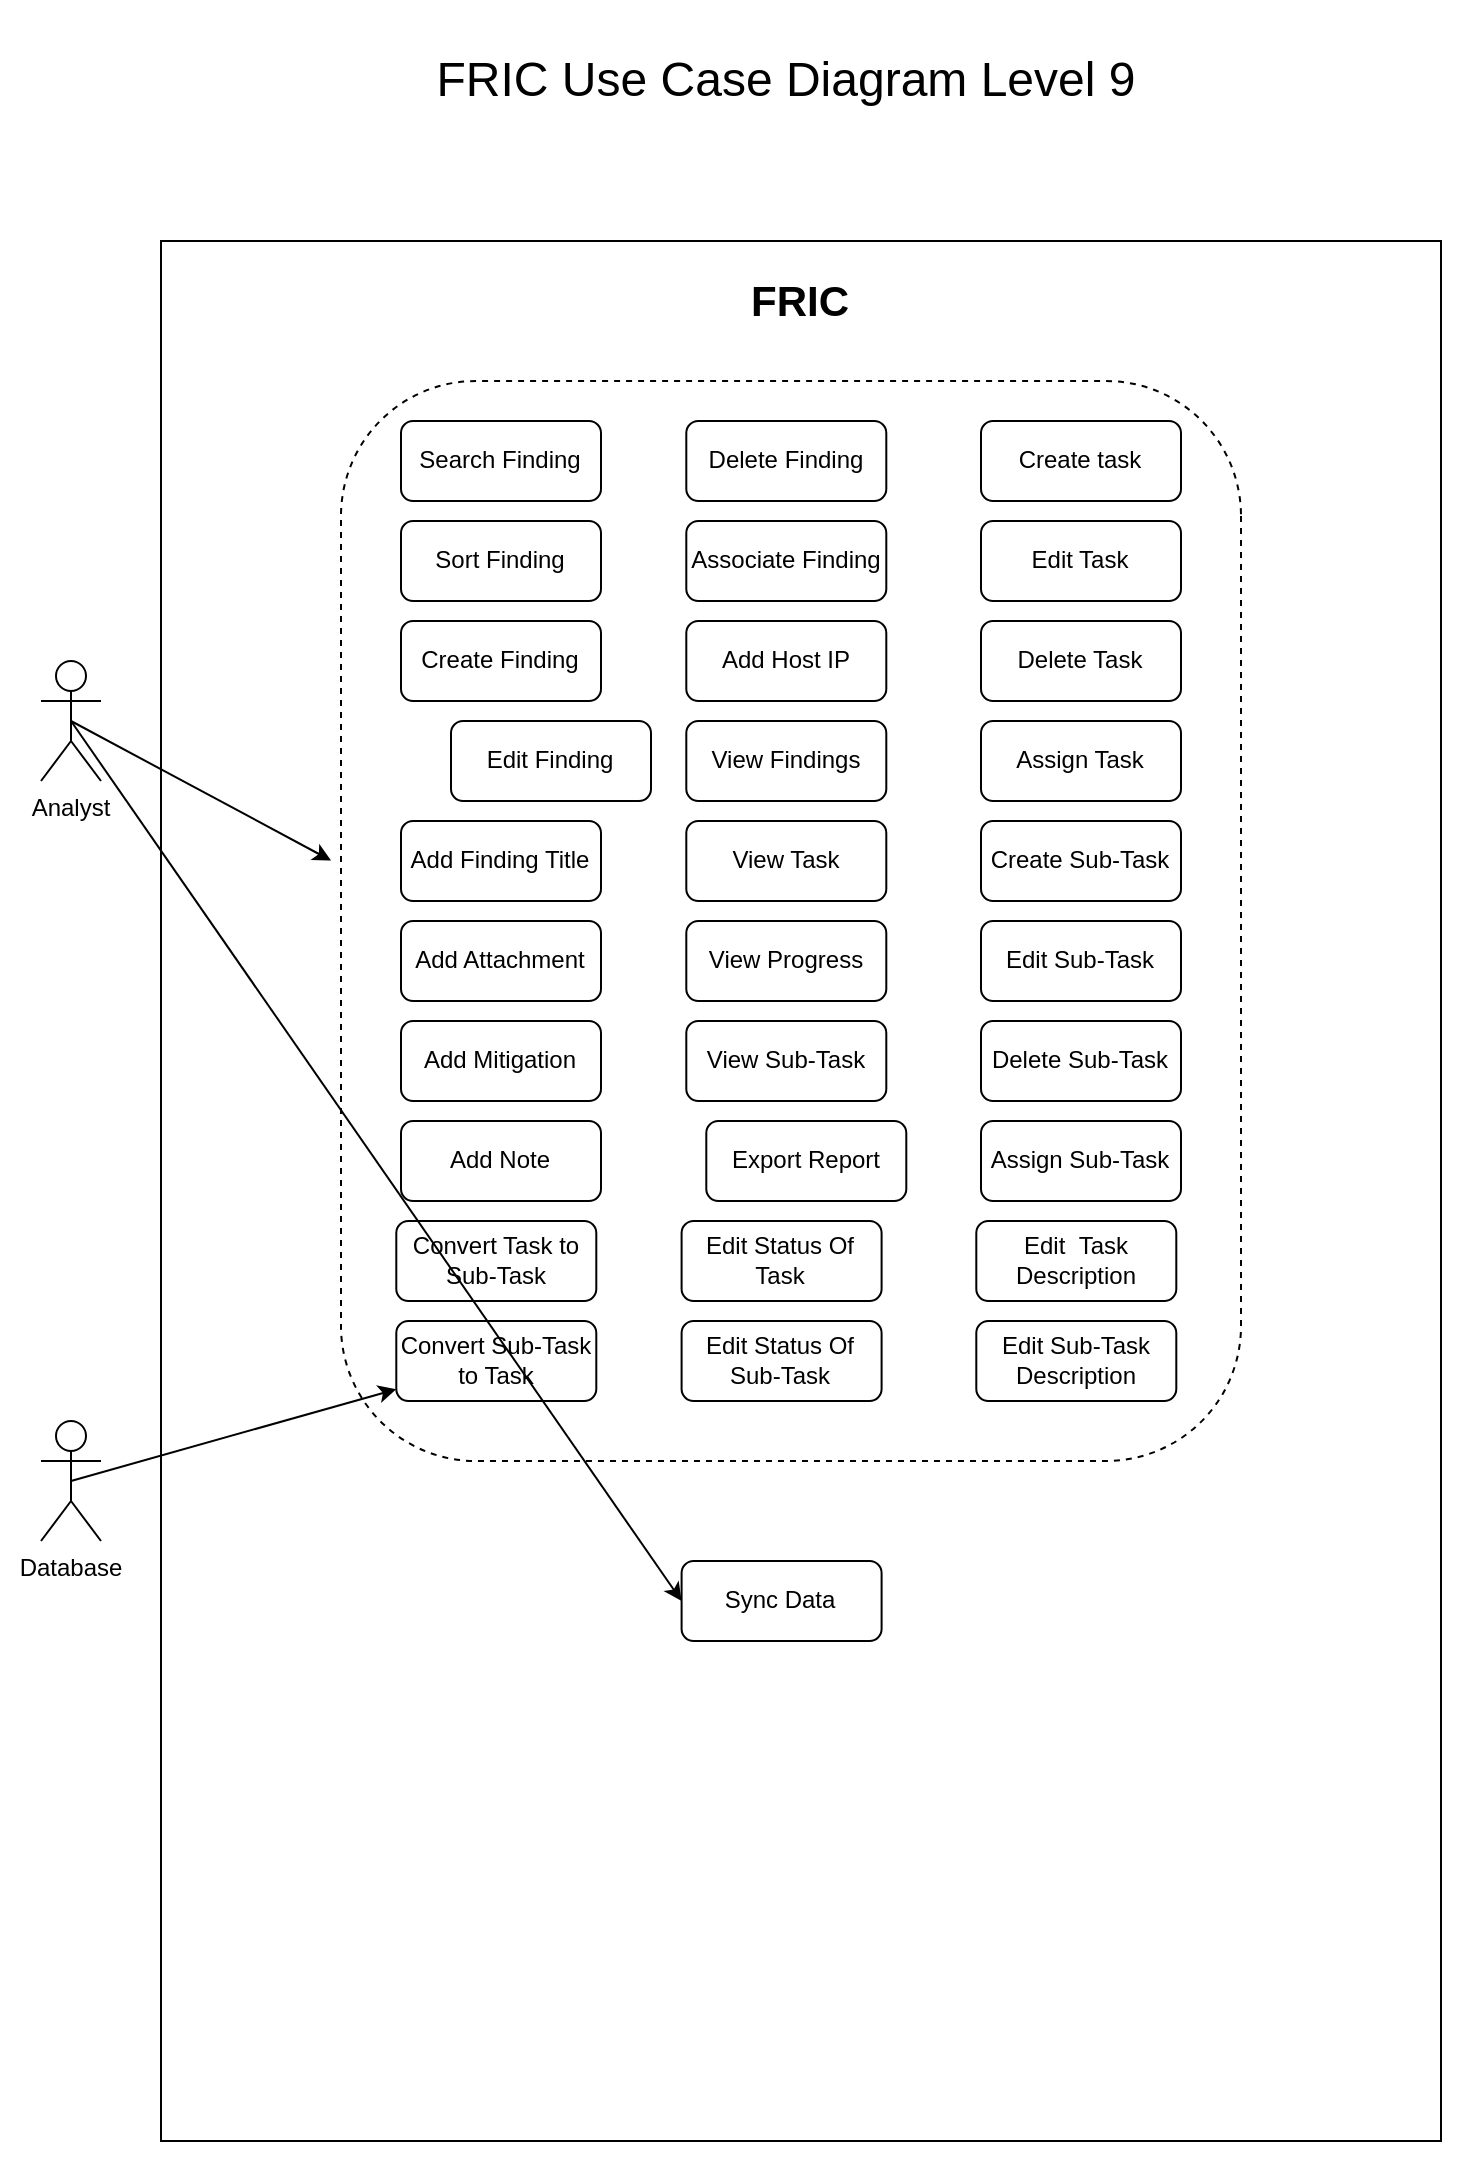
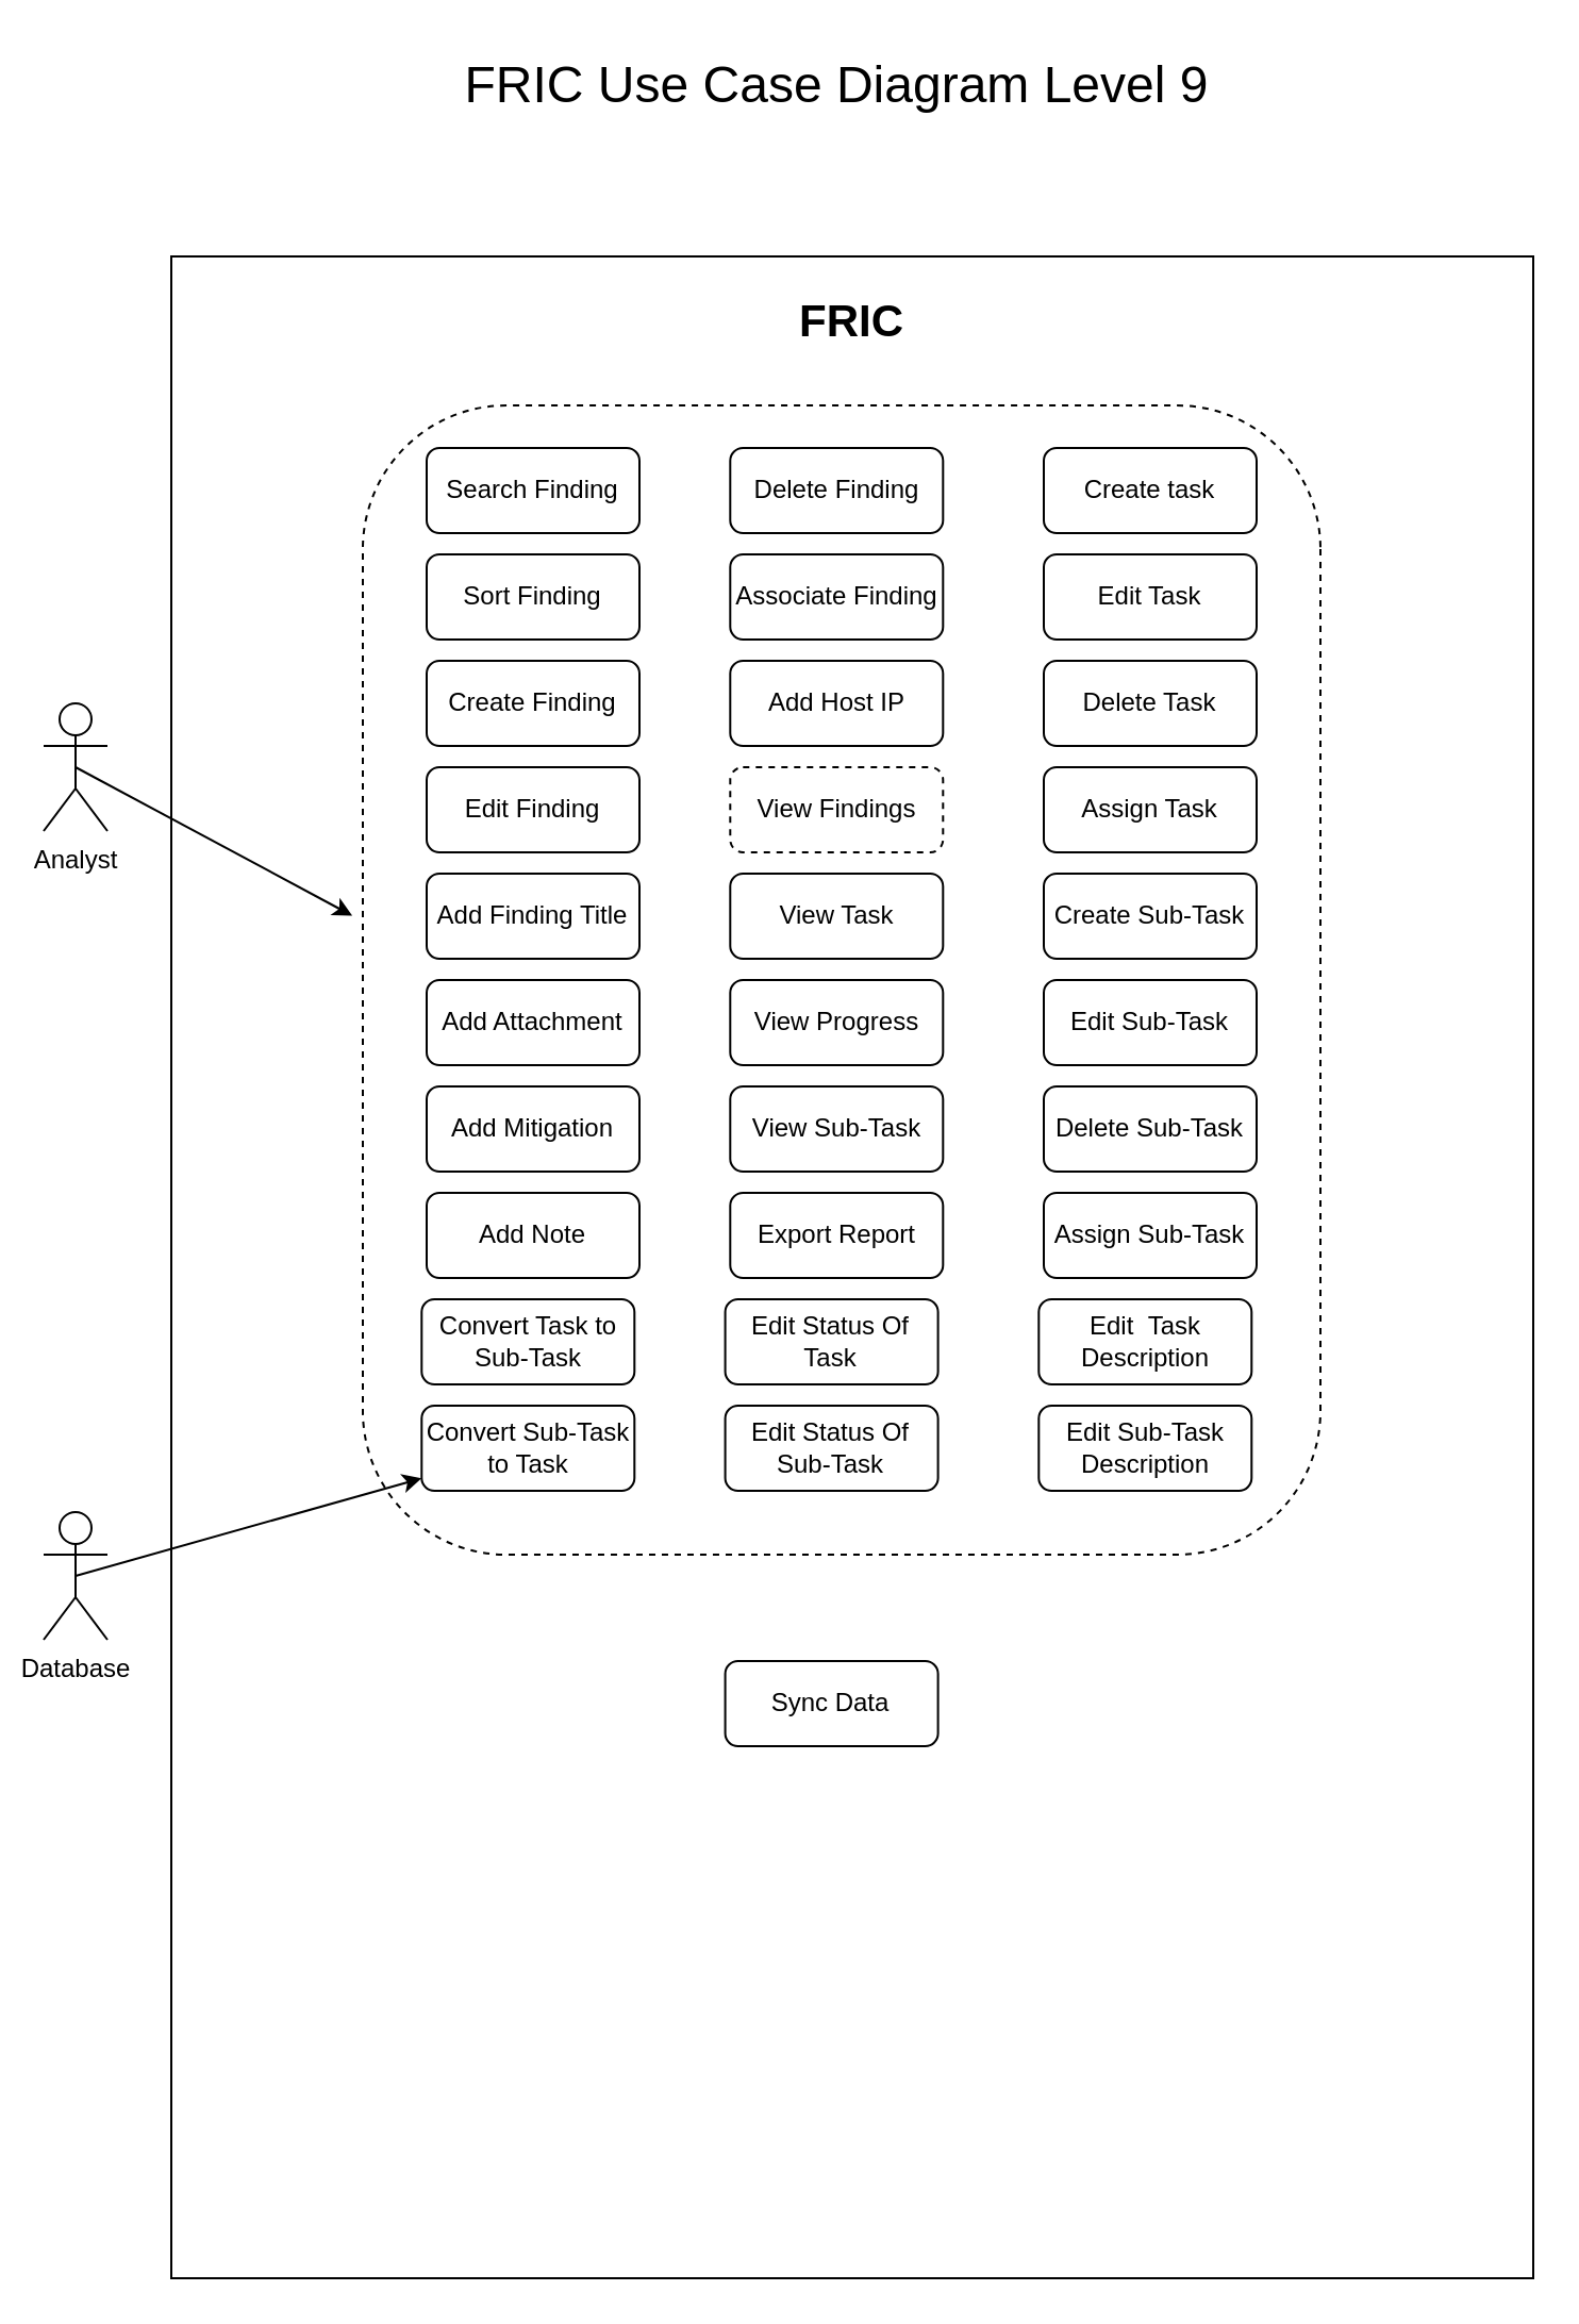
- <mxCell id="7" value="Edit Finding" style="rounded=1;whiteSpace=wrap;html=1;fillColor=none;fontStyle=0" vertex="1" parent="1"><mxGeometry x="225" y="360" width="100" height="40" as="geometry" /></mxCell>
+ <mxCell id="7" value="Edit Finding" style="rounded=1;whiteSpace=wrap;html=1;fillColor=none;fontStyle=0" vertex="1" parent="1"><mxGeometry x="200" y="360" width="100" height="40" as="geometry" /></mxCell>
- <mxCell id="15" value="View Findings" style="rounded=1;whiteSpace=wrap;html=1;fillColor=none;fontStyle=0" vertex="1" parent="1"><mxGeometry x="342.65" y="360" width="100" height="40" as="geometry" /></mxCell>
+ <mxCell id="15" value="View Findings" style="rounded=1;whiteSpace=wrap;html=1;fillColor=none;fontStyle=0;dashed=1;" vertex="1" parent="1"><mxGeometry x="342.65" y="360" width="100" height="40" as="geometry" /></mxCell>
- <mxCell id="39" value="" style="endArrow=classic;html=1;exitX=0.5;exitY=0.5;exitDx=0;exitDy=0;exitPerimeter=0;entryX=0;entryY=0.5;entryDx=0;entryDy=0;" edge="1" parent="1" source="4" target="14"><mxGeometry width="50" height="50" relative="1" as="geometry"><mxPoint x="10" y="890" as="sourcePoint" /><mxPoint x="60" y="840" as="targetPoint" /></mxGeometry></mxCell>
- <mxCell id="19" value="Export Report" style="rounded=1;whiteSpace=wrap;html=1;fillColor=none;" vertex="1" parent="1"><mxGeometry x="352.65" y="560" width="100" height="40" as="geometry" /></mxCell>
+ <mxCell id="19" value="Export Report" style="rounded=1;whiteSpace=wrap;html=1;fillColor=none;" vertex="1" parent="1"><mxGeometry x="342.65" y="560" width="100" height="40" as="geometry" /></mxCell>
